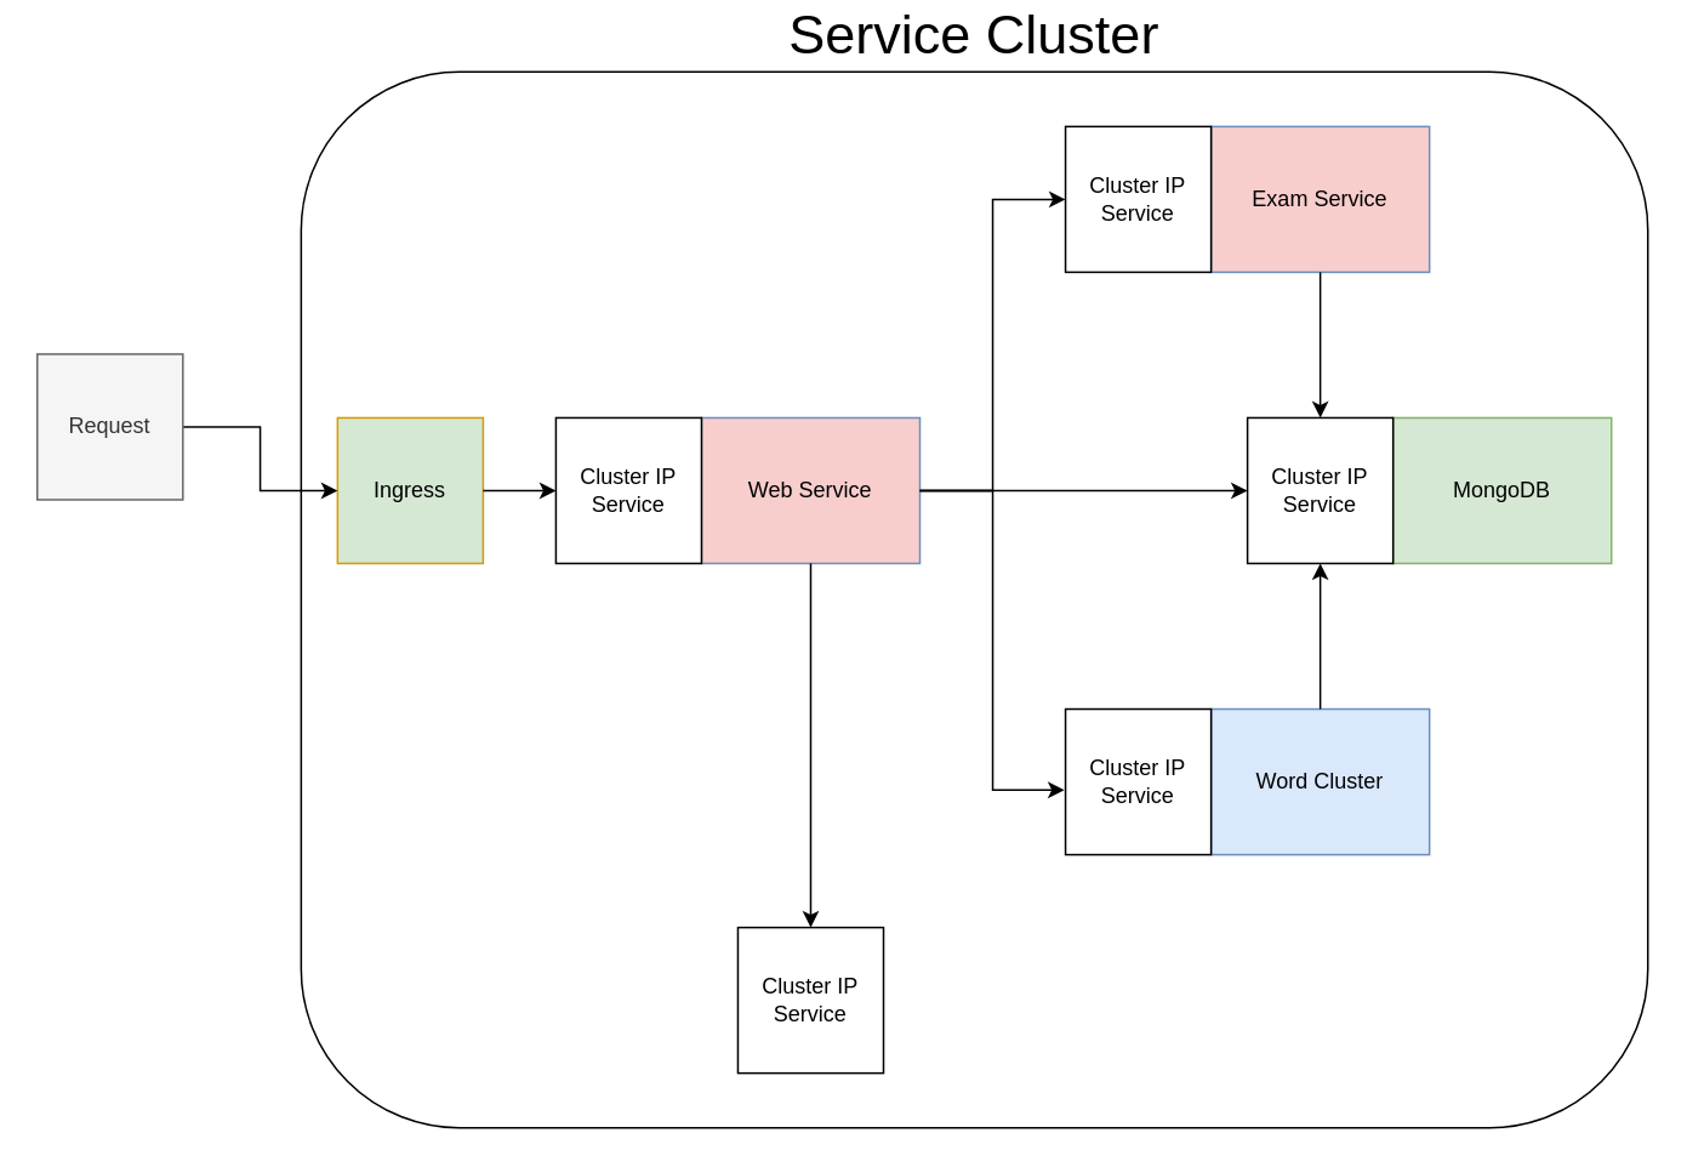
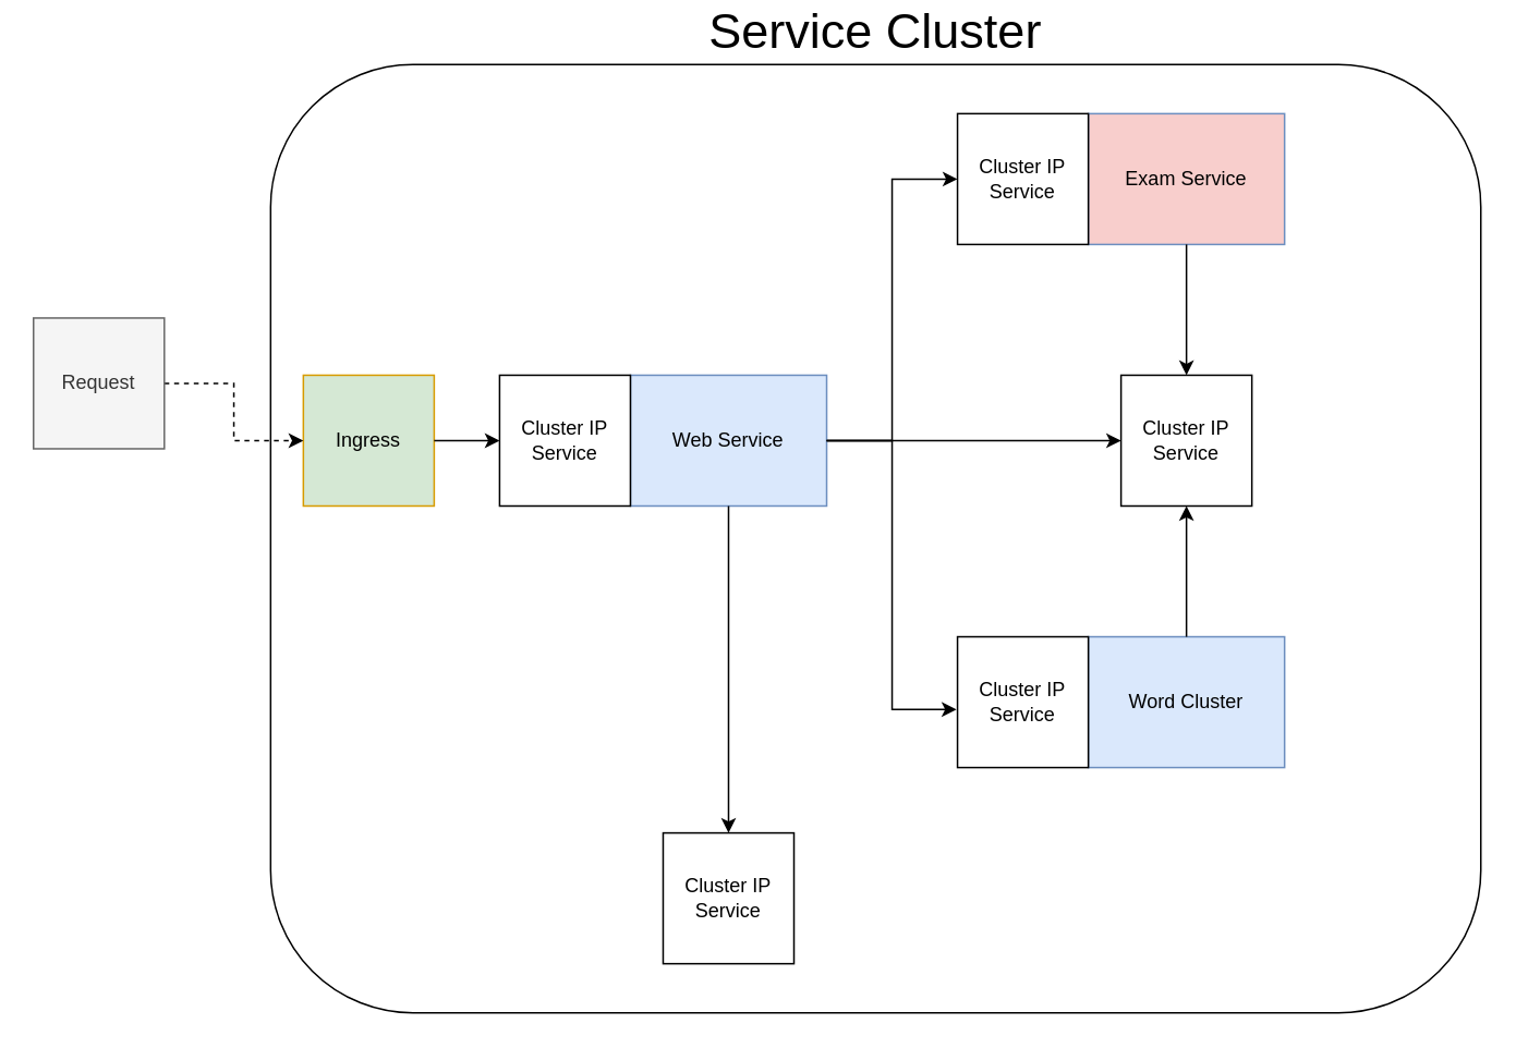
- <mxCell id="26" style="edgeStyle=orthogonalEdgeStyle;rounded=0;orthogonalLoop=1;jettySize=auto;html=1;exitX=1;exitY=0.5;exitDx=0;exitDy=0;entryX=0;entryY=0.5;entryDx=0;entryDy=0;" edge="1" parent="1" source="27" target="4"><mxGeometry relative="1" as="geometry" /></mxCell>
+ <mxCell id="26" style="edgeStyle=orthogonalEdgeStyle;rounded=0;orthogonalLoop=1;jettySize=auto;html=1;exitX=1;exitY=0.5;exitDx=0;exitDy=0;entryX=0;entryY=0.5;entryDx=0;entryDy=0;dashed=1;" edge="1" parent="1" source="27" target="4"><mxGeometry relative="1" as="geometry" /></mxCell>
- <mxCell id="19" value="Web Service" style="rounded=0;whiteSpace=wrap;html=1;fillColor=#f8cecc;strokeColor=#6c8ebf;" parent="18" vertex="1"><mxGeometry x="80" width="120" height="80" as="geometry" /></mxCell>
+ <mxCell id="19" value="Web Service" style="rounded=0;whiteSpace=wrap;html=1;fillColor=#dae8fc;strokeColor=#6c8ebf;" parent="18" vertex="1"><mxGeometry x="80" width="120" height="80" as="geometry" /></mxCell>
- <mxCell id="9" value="MongoDB" style="rounded=0;whiteSpace=wrap;html=1;fillColor=#d5e8d4;strokeColor=#82b366;" parent="8" vertex="1"><mxGeometry x="80" width="120" height="80" as="geometry" /></mxCell>
